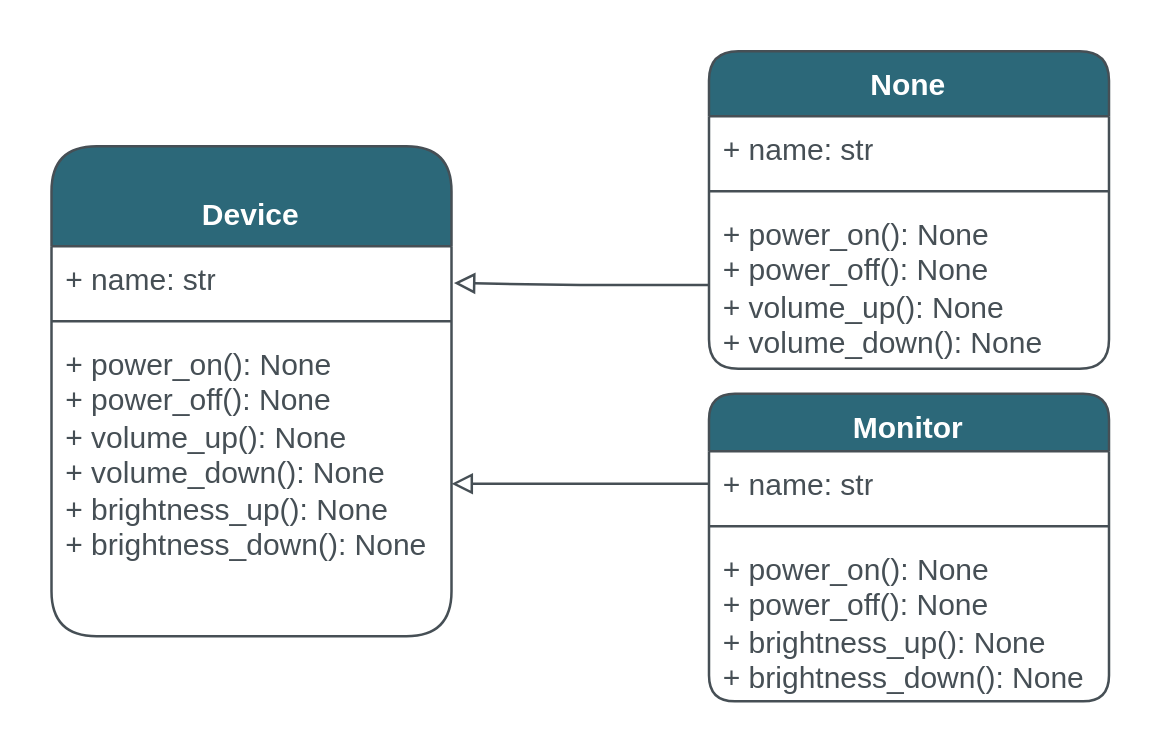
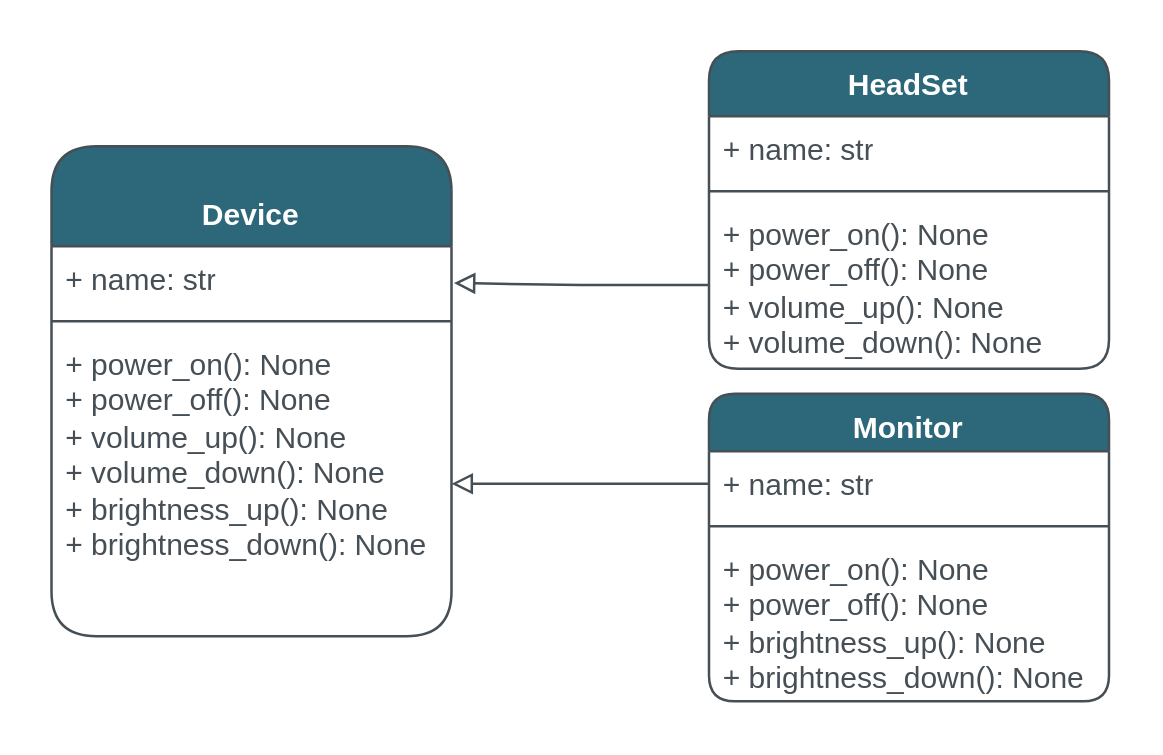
- <mxCell id="6" value="None" style="swimlane;fontStyle=1;align=center;verticalAlign=top;childLayout=stackLayout;horizontal=1;startSize=26;horizontalStack=0;resizeParent=1;resizeParentMax=0;resizeLast=0;collapsible=1;marginBottom=0;whiteSpace=wrap;html=1;strokeColor=#464F55;fontColor=#FFFFFF;fillColor=#2C6879;rounded=1;labelBackgroundColor=none;" vertex="1" parent="1"><mxGeometry x="283" y="20" width="160" height="127" as="geometry"><mxRectangle x="330" y="270" width="120" height="40" as="alternateBounds" /></mxGeometry></mxCell>
+ <mxCell id="6" value="HeadSet" style="swimlane;fontStyle=1;align=center;verticalAlign=top;childLayout=stackLayout;horizontal=1;startSize=26;horizontalStack=0;resizeParent=1;resizeParentMax=0;resizeLast=0;collapsible=1;marginBottom=0;whiteSpace=wrap;html=1;strokeColor=#464F55;fontColor=#FFFFFF;fillColor=#2C6879;rounded=1;labelBackgroundColor=none;" vertex="1" parent="1"><mxGeometry x="283" y="20" width="160" height="127" as="geometry"><mxRectangle x="330" y="270" width="120" height="40" as="alternateBounds" /></mxGeometry></mxCell>
